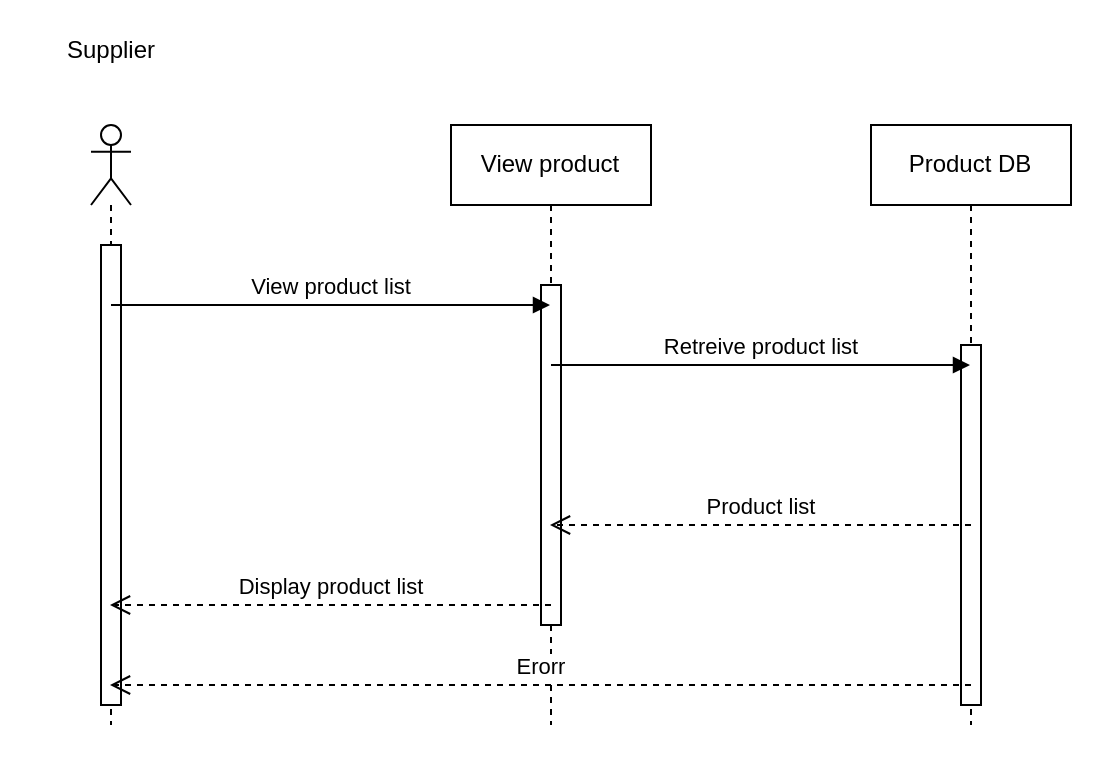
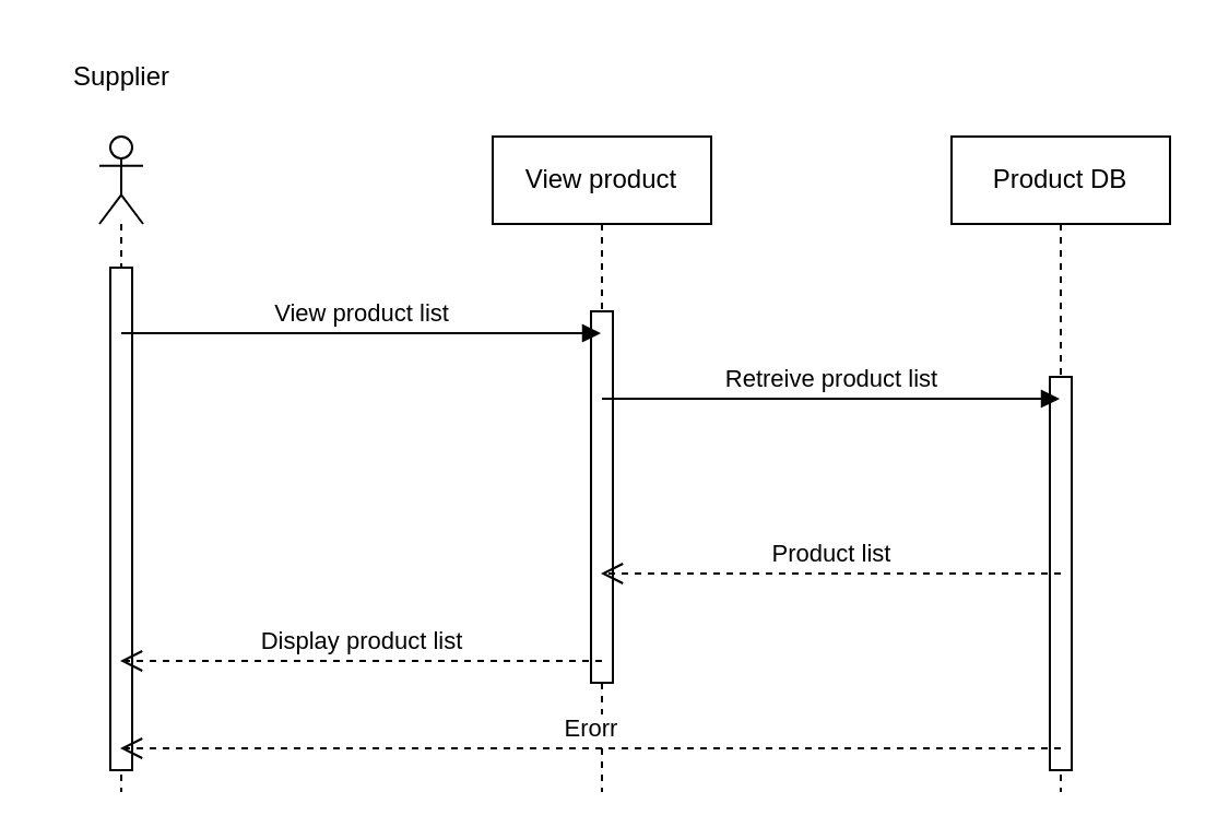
- <mxCell id="13" value="Supplier" style="text;html=1;align=center;verticalAlign=middle;resizable=0;points=[];autosize=1;strokeColor=none;fillColor=none;" vertex="1" parent="1"><mxGeometry x="20" y="10" width="70" height="30" as="geometry" /></mxCell>
+ <mxCell id="13" value="Supplier" style="text;html=1;align=center;verticalAlign=middle;resizable=0;points=[];autosize=1;strokeColor=none;fillColor=none;" vertex="1" parent="1"><mxGeometry x="20" y="20" width="70" height="30" as="geometry" /></mxCell>
